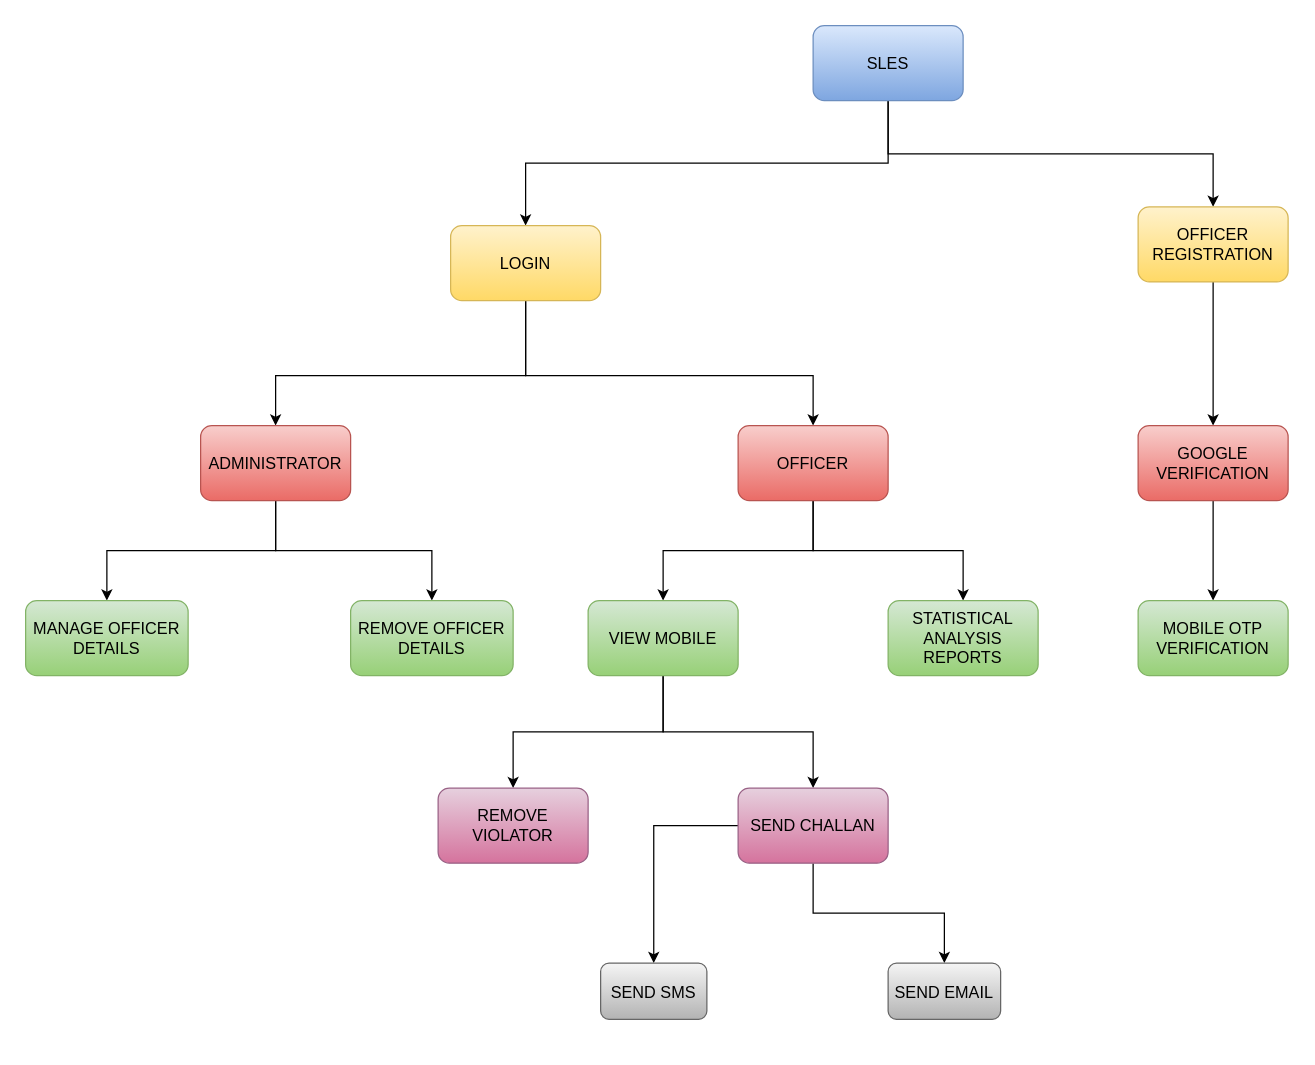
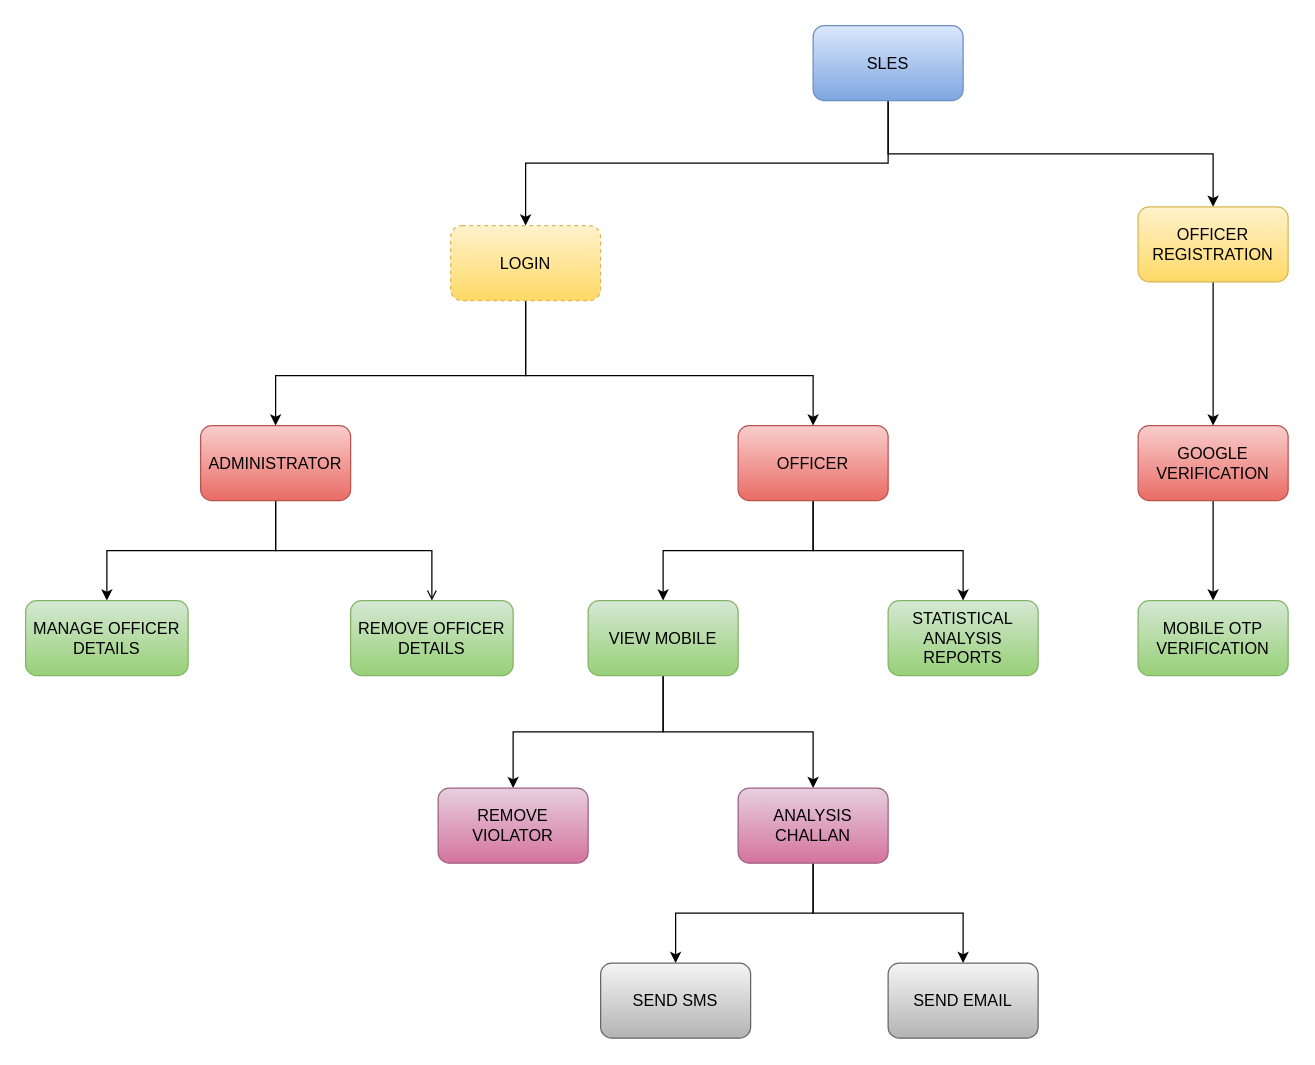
- <mxCell id="7" value="LOGIN" style="rounded=1;whiteSpace=wrap;html=1;fontSize=13;gradientColor=#ffd966;fillColor=#fff2cc;strokeColor=#d6b656;" vertex="1" parent="1"><mxGeometry x="360" y="180" width="120" height="60" as="geometry" /></mxCell>
+ <mxCell id="7" value="LOGIN" style="rounded=1;whiteSpace=wrap;html=1;fontSize=13;gradientColor=#ffd966;fillColor=#fff2cc;strokeColor=#d6b656;dashed=1;" vertex="1" parent="1"><mxGeometry x="360" y="180" width="120" height="60" as="geometry" /></mxCell>
- <mxCell id="17" style="edgeStyle=orthogonalEdgeStyle;rounded=0;orthogonalLoop=1;jettySize=auto;html=1;entryX=0.5;entryY=0;entryDx=0;entryDy=0;fontSize=13;" edge="1" parent="1" source="18" target="28"><mxGeometry relative="1" as="geometry" /></mxCell>
+ <mxCell id="17" style="edgeStyle=orthogonalEdgeStyle;rounded=0;orthogonalLoop=1;jettySize=auto;html=1;entryX=0.5;entryY=0;entryDx=0;entryDy=0;fontSize=13;endArrow=open;" edge="1" parent="1" source="18" target="28"><mxGeometry relative="1" as="geometry" /></mxCell>
- <mxCell id="26" value="SEND CHALLAN" style="rounded=1;whiteSpace=wrap;html=1;fontSize=13;gradientColor=#d5739d;fillColor=#e6d0de;strokeColor=#996185;" vertex="1" parent="1"><mxGeometry x="590" y="630" width="120" height="60" as="geometry" /></mxCell>
+ <mxCell id="26" value="ANALYSIS CHALLAN" style="rounded=1;whiteSpace=wrap;html=1;fontSize=13;gradientColor=#d5739d;fillColor=#e6d0de;strokeColor=#996185;" vertex="1" parent="1"><mxGeometry x="590" y="630" width="120" height="60" as="geometry" /></mxCell>
- <mxCell id="29" value="SEND SMS" style="rounded=1;whiteSpace=wrap;html=1;fontSize=13;gradientColor=#b3b3b3;fillColor=#f5f5f5;strokeColor=#666666;" vertex="1" parent="1"><mxGeometry x="480" y="770" width="85" height="45" as="geometry" /></mxCell>
+ <mxCell id="29" value="SEND SMS" style="rounded=1;whiteSpace=wrap;html=1;fontSize=13;gradientColor=#b3b3b3;fillColor=#f5f5f5;strokeColor=#666666;" vertex="1" parent="1"><mxGeometry x="480" y="770" width="120" height="60" as="geometry" /></mxCell>
- <mxCell id="30" value="SEND EMAIL" style="rounded=1;whiteSpace=wrap;html=1;fontSize=13;gradientColor=#b3b3b3;fillColor=#f5f5f5;strokeColor=#666666;" vertex="1" parent="1"><mxGeometry x="710" y="770" width="90" height="45" as="geometry" /></mxCell>
+ <mxCell id="30" value="SEND EMAIL" style="rounded=1;whiteSpace=wrap;html=1;fontSize=13;gradientColor=#b3b3b3;fillColor=#f5f5f5;strokeColor=#666666;" vertex="1" parent="1"><mxGeometry x="710" y="770" width="120" height="60" as="geometry" /></mxCell>
